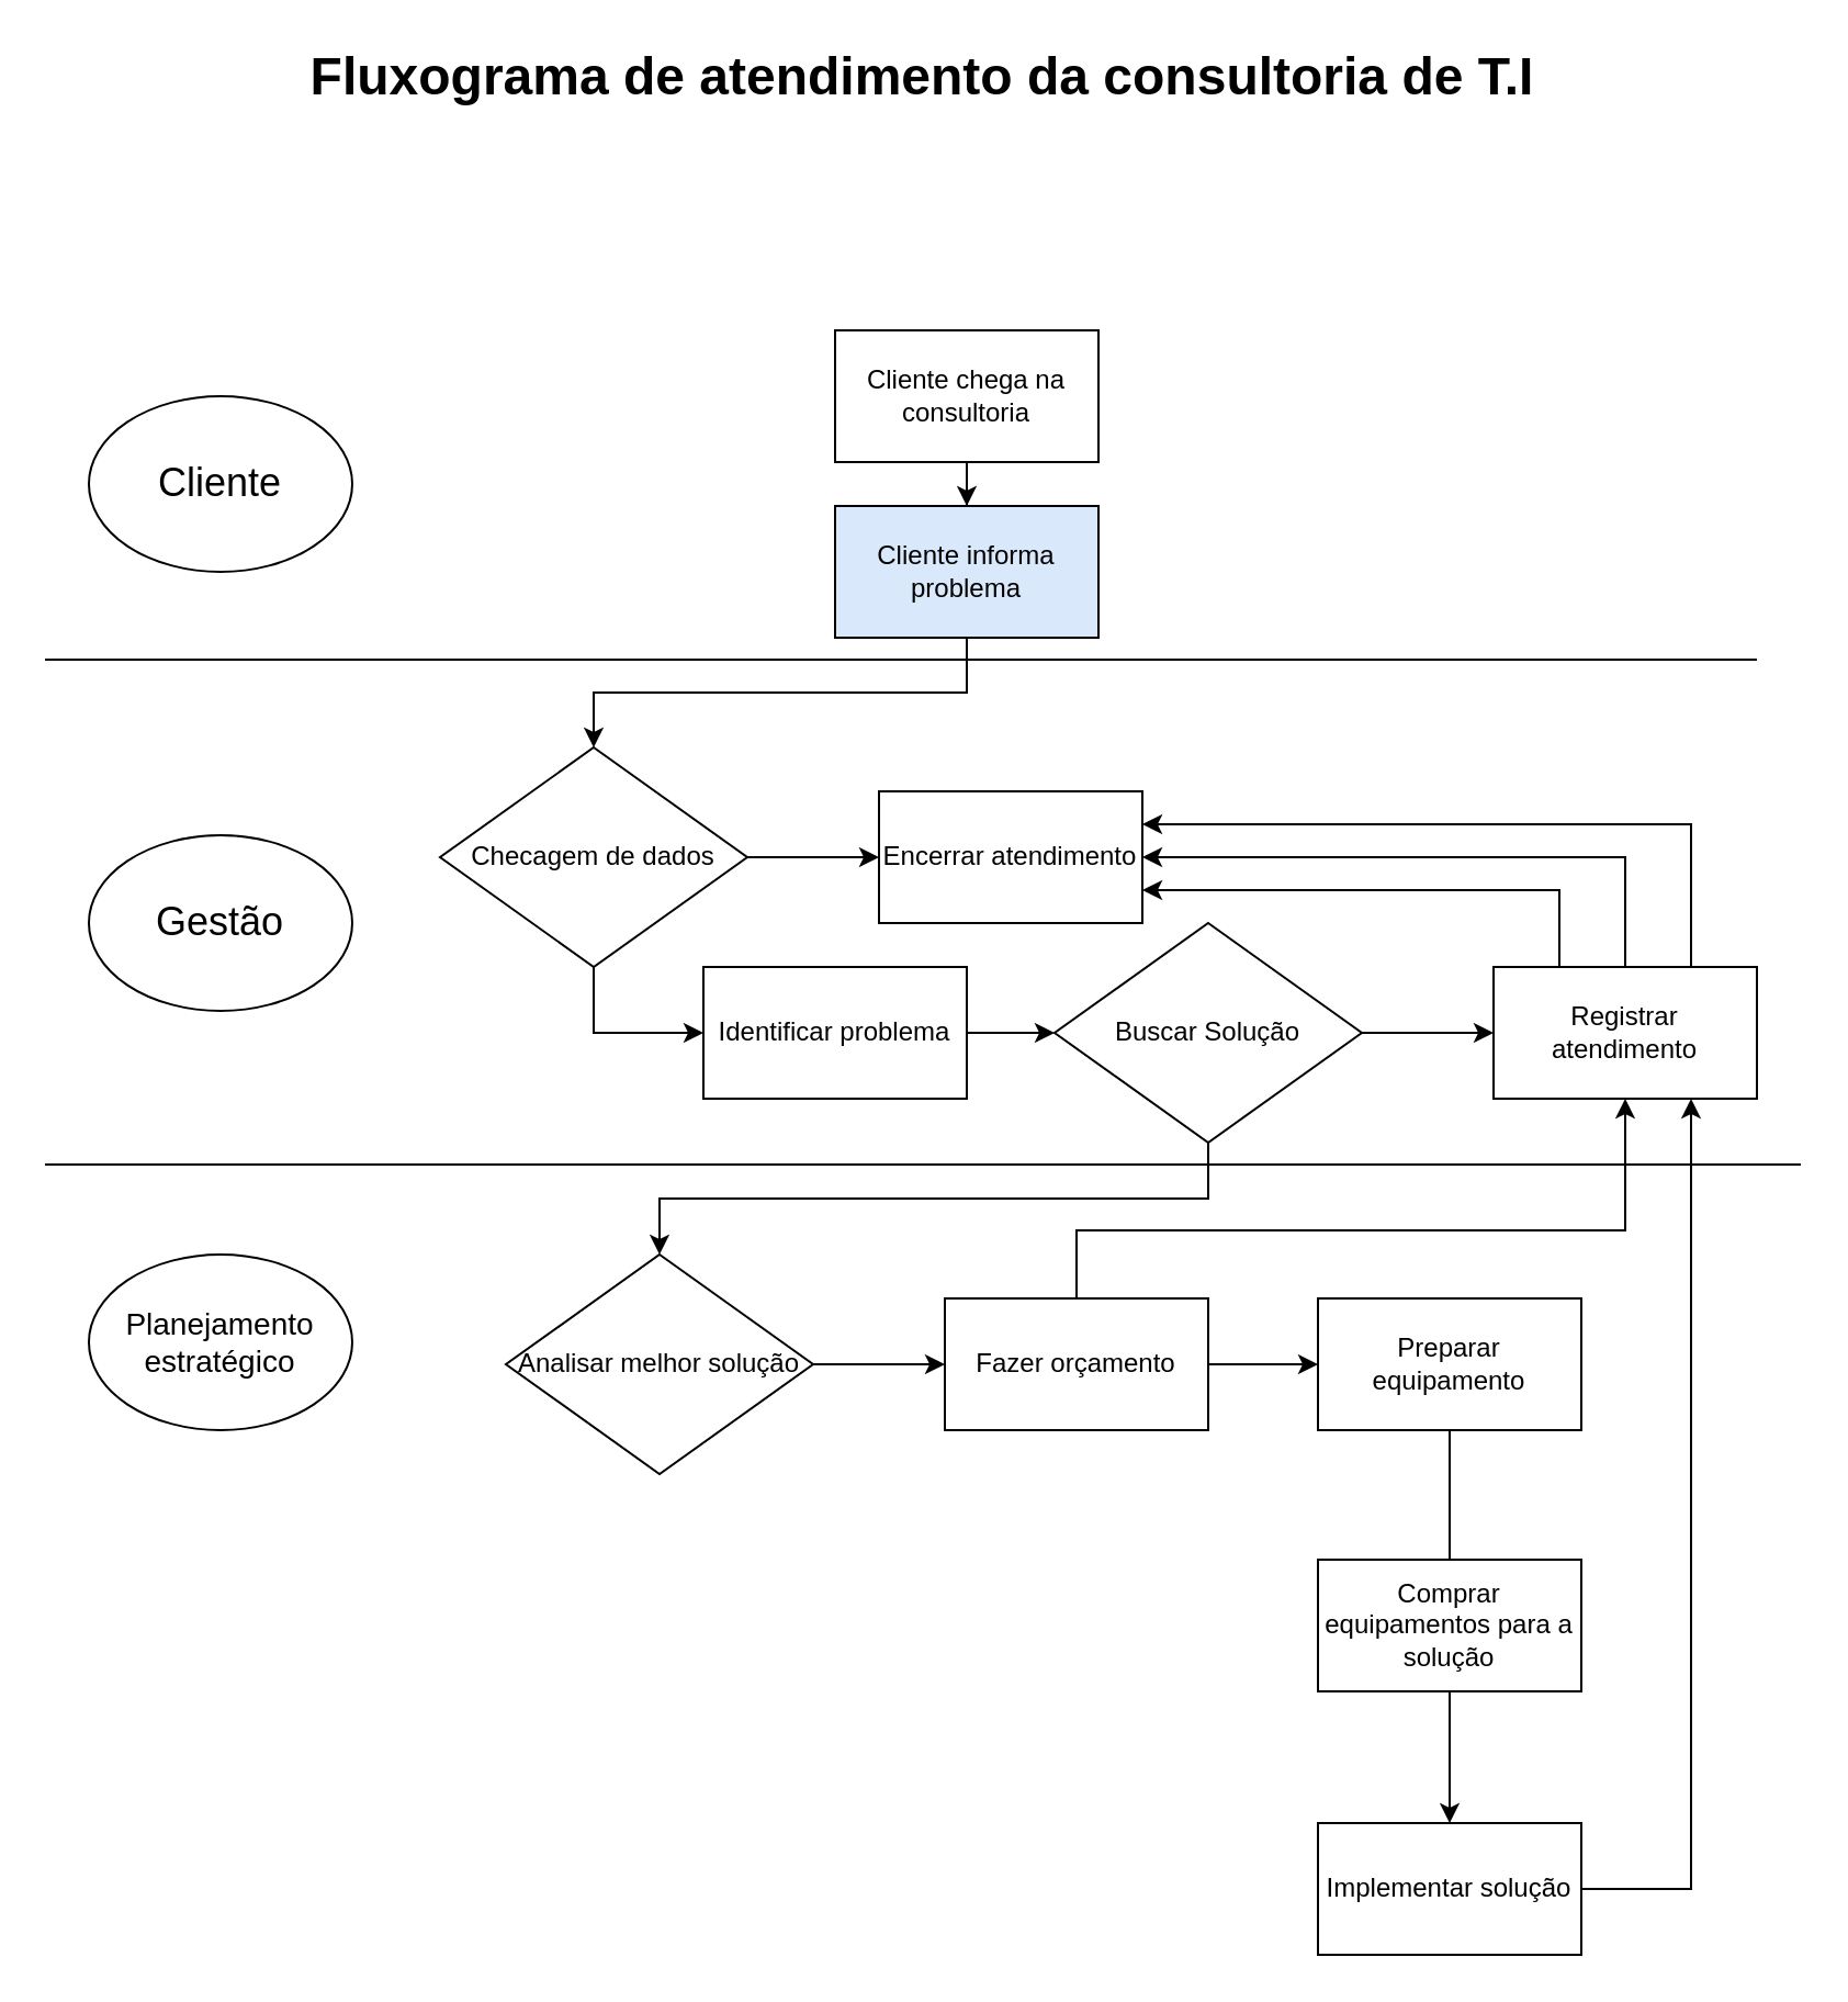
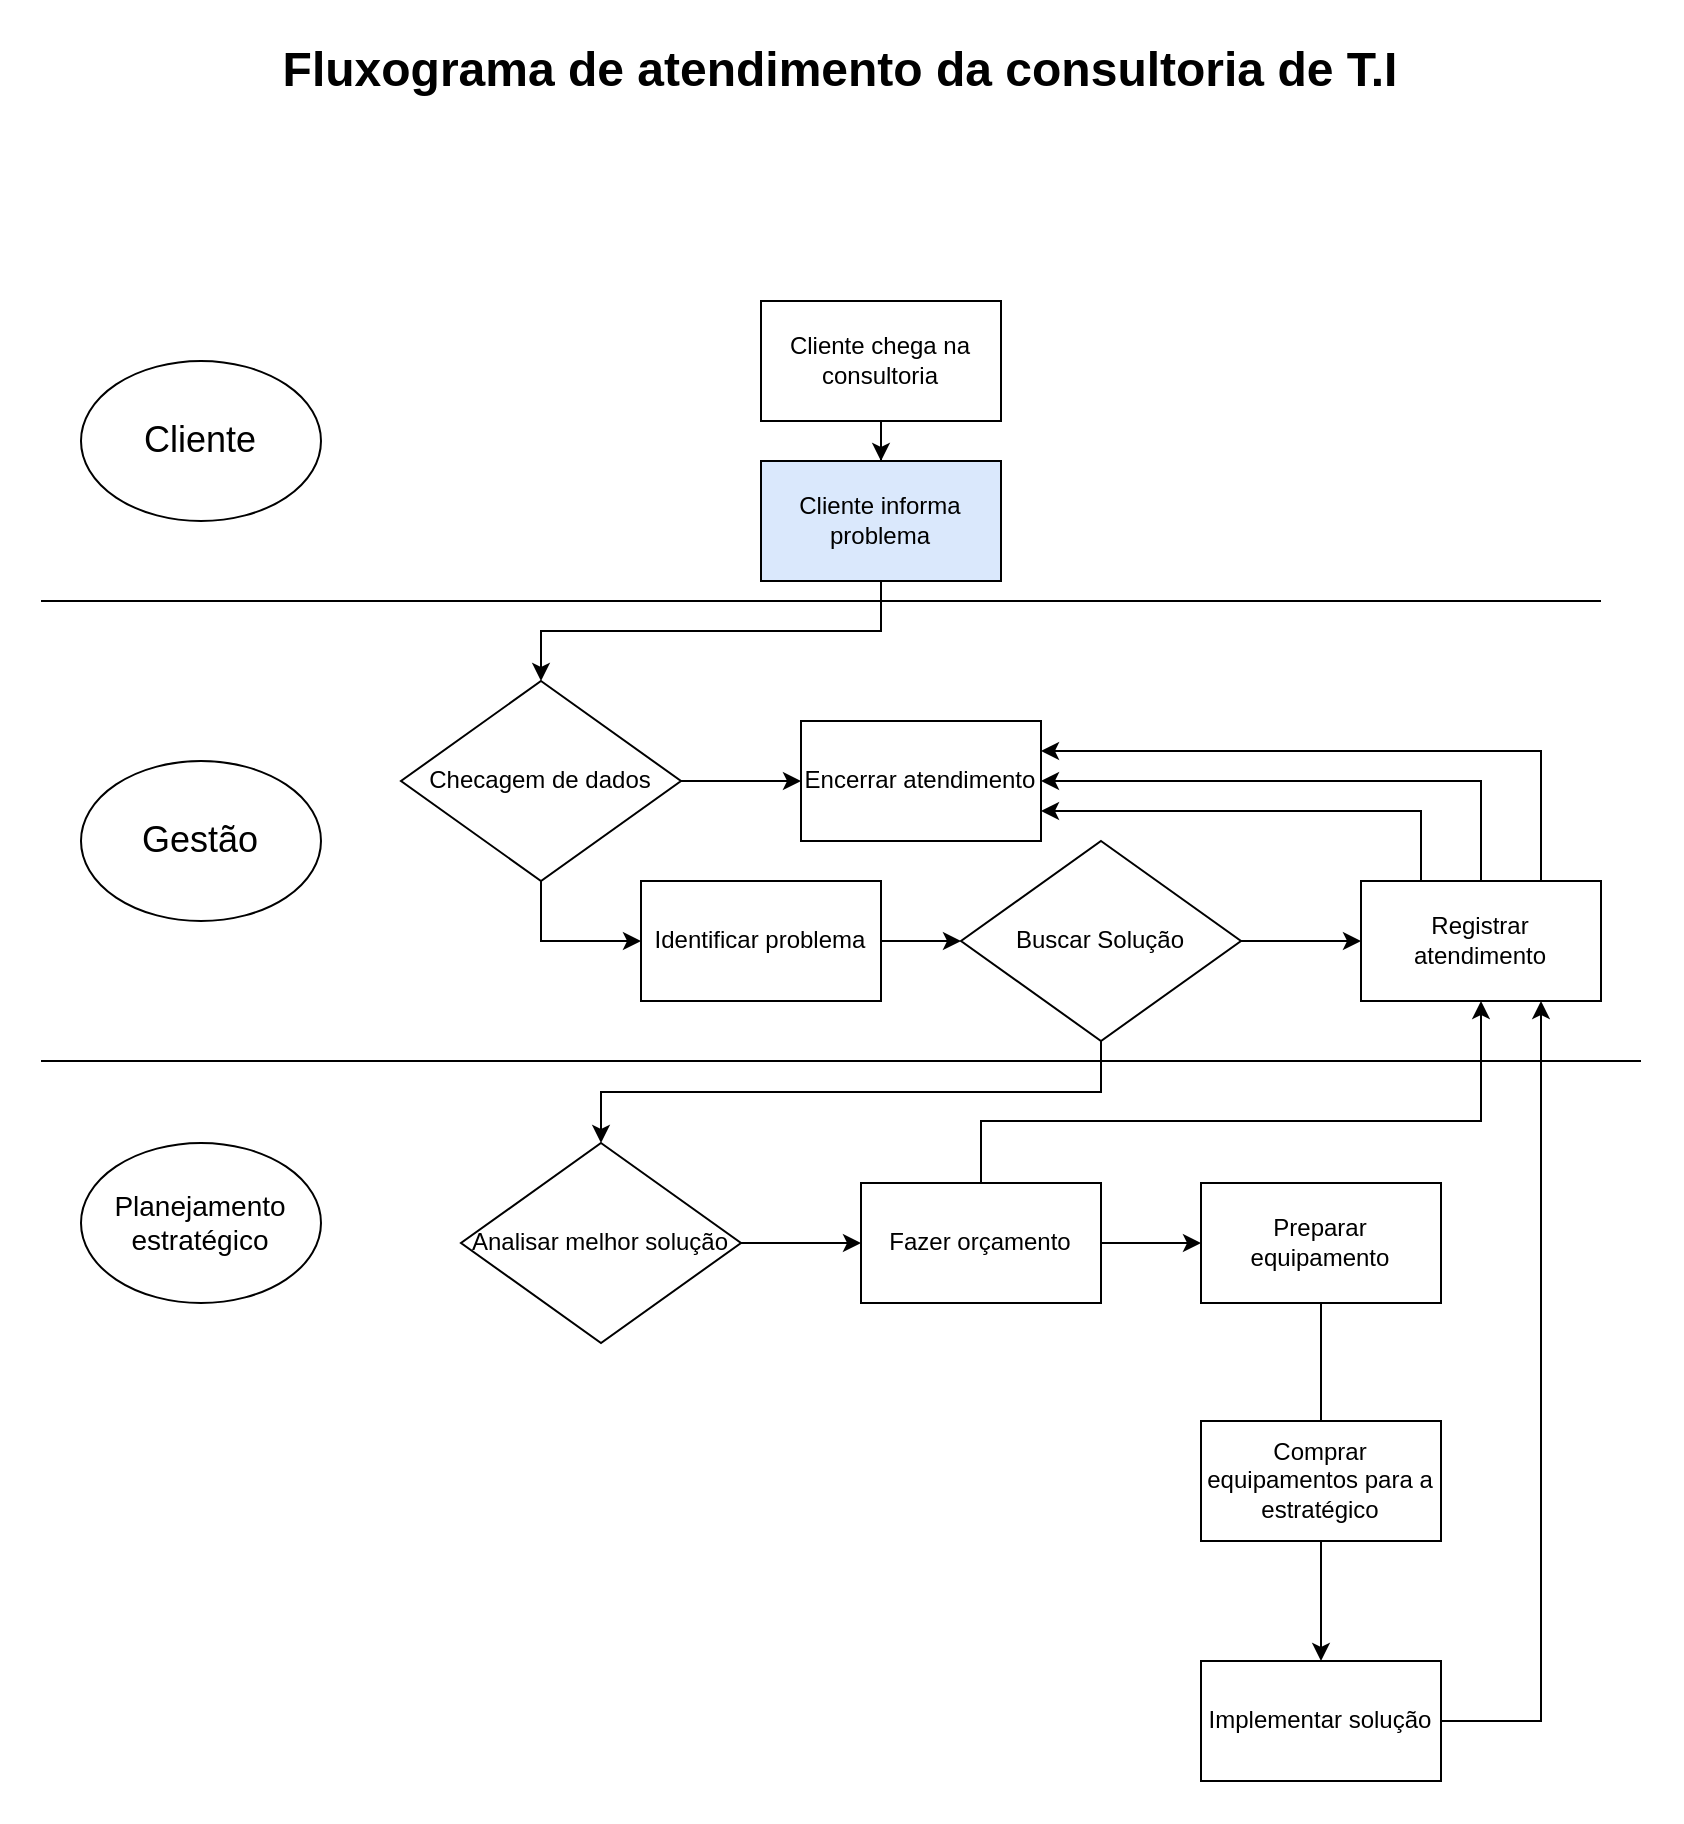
- <mxCell id="34" value="Comprar equipamentos para a solução" style="rounded=0;whiteSpace=wrap;html=1;" vertex="1" parent="1"><mxGeometry x="600" y="710" width="120" height="60" as="geometry" /></mxCell>
+ <mxCell id="34" value="Comprar equipamentos para a estratégico" style="rounded=0;whiteSpace=wrap;html=1;" vertex="1" parent="1"><mxGeometry x="600" y="710" width="120" height="60" as="geometry" /></mxCell>
